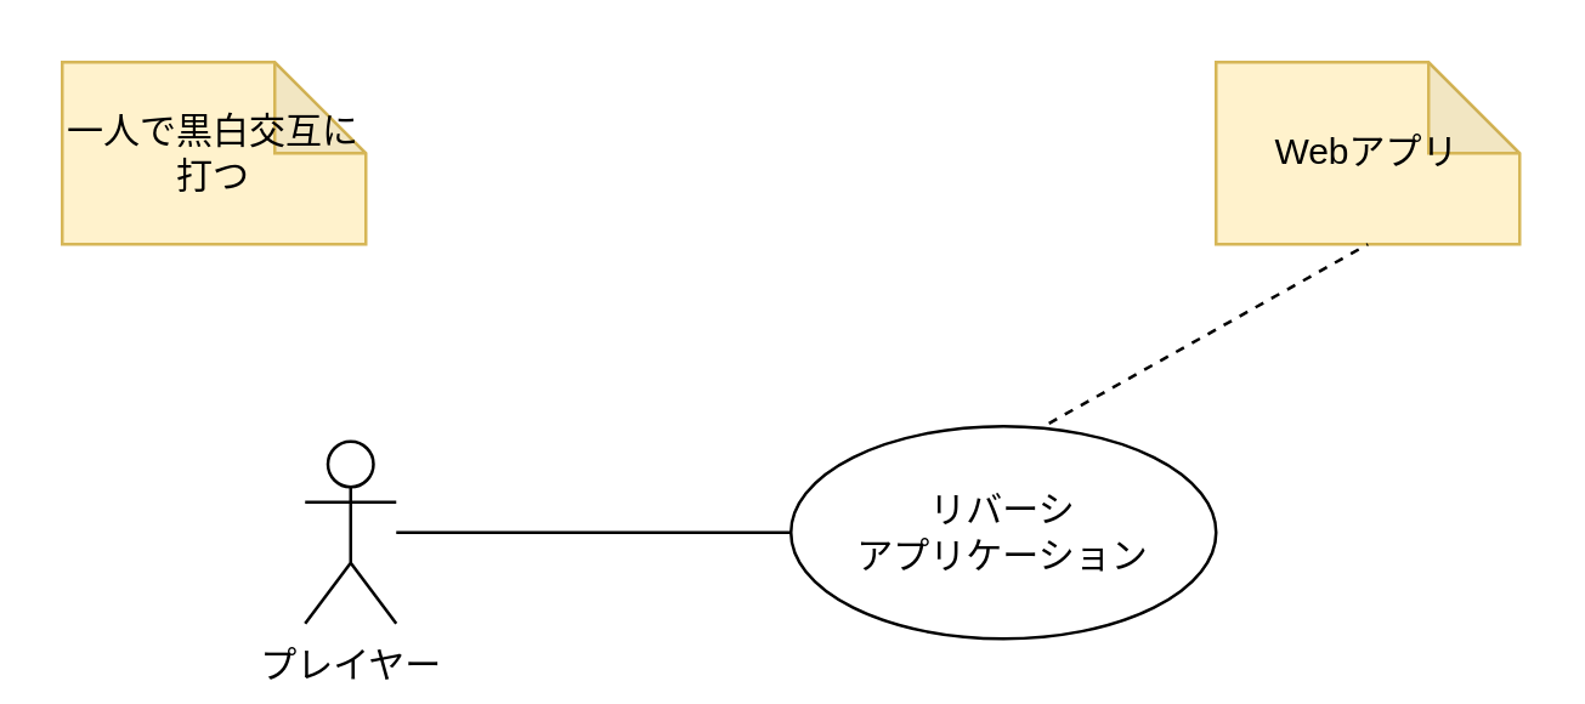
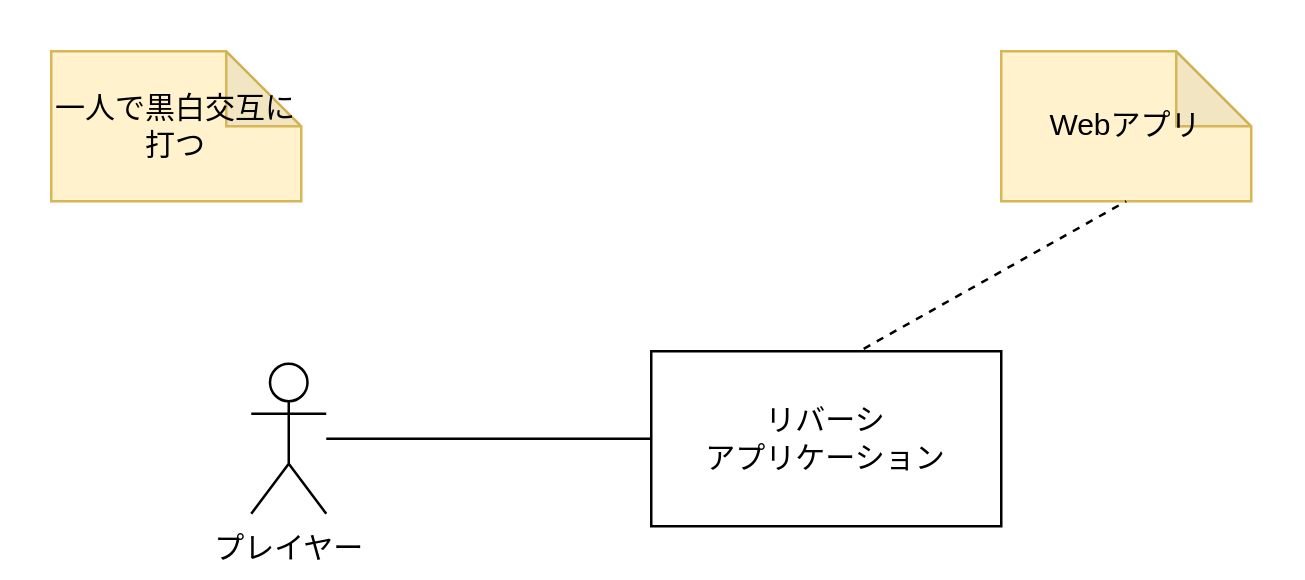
- <mxCell id="2" value="リバーシ&lt;br&gt;アプリケーション" style="ellipse;whiteSpace=wrap;html=1;" vertex="1" parent="1"><mxGeometry x="260" y="140" width="140" height="70" as="geometry" /></mxCell>
+ <mxCell id="2" value="リバーシ&lt;br&gt;アプリケーション" style="whiteSpace=wrap;html=1;rounded=0;" vertex="1" parent="1"><mxGeometry x="260" y="140" width="140" height="70" as="geometry" /></mxCell>
